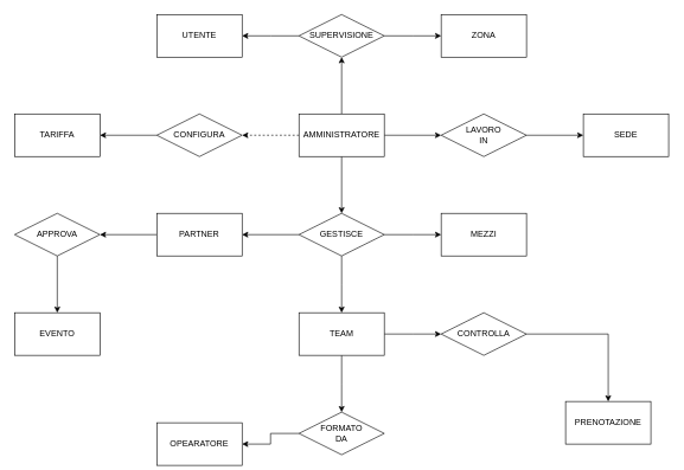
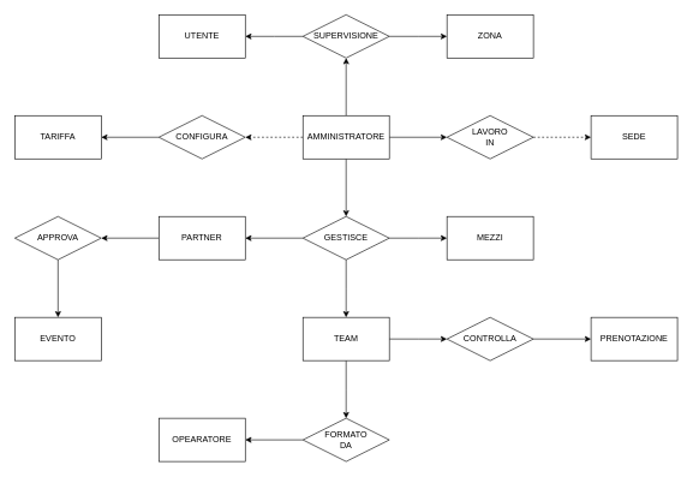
- <mxCell id="2" style="edgeStyle=orthogonalEdgeStyle;rounded=0;orthogonalLoop=1;jettySize=auto;html=1;" parent="1" source="3" target="9" edge="1"><mxGeometry relative="1" as="geometry" /></mxCell>
+ <mxCell id="2" style="edgeStyle=orthogonalEdgeStyle;rounded=0;orthogonalLoop=1;jettySize=auto;html=1;dashed=1;" parent="1" source="3" target="9" edge="1"><mxGeometry relative="1" as="geometry" /></mxCell>
- <mxCell id="20" value="PRENOTAZIONE" style="rounded=0;whiteSpace=wrap;html=1;" parent="1" vertex="1"><mxGeometry x="795" y="565" width="120" height="60" as="geometry" /></mxCell>
+ <mxCell id="20" value="PRENOTAZIONE" style="rounded=0;whiteSpace=wrap;html=1;" parent="1" vertex="1"><mxGeometry x="820" y="440" width="120" height="60" as="geometry" /></mxCell>
- <mxCell id="33" value="OPEARATORE" style="rounded=0;whiteSpace=wrap;html=1;" parent="1" vertex="1"><mxGeometry x="220" y="595" width="120" height="60" as="geometry" /></mxCell>
+ <mxCell id="33" value="OPEARATORE" style="rounded=0;whiteSpace=wrap;html=1;" parent="1" vertex="1"><mxGeometry x="220" y="580" width="120" height="60" as="geometry" /></mxCell>
